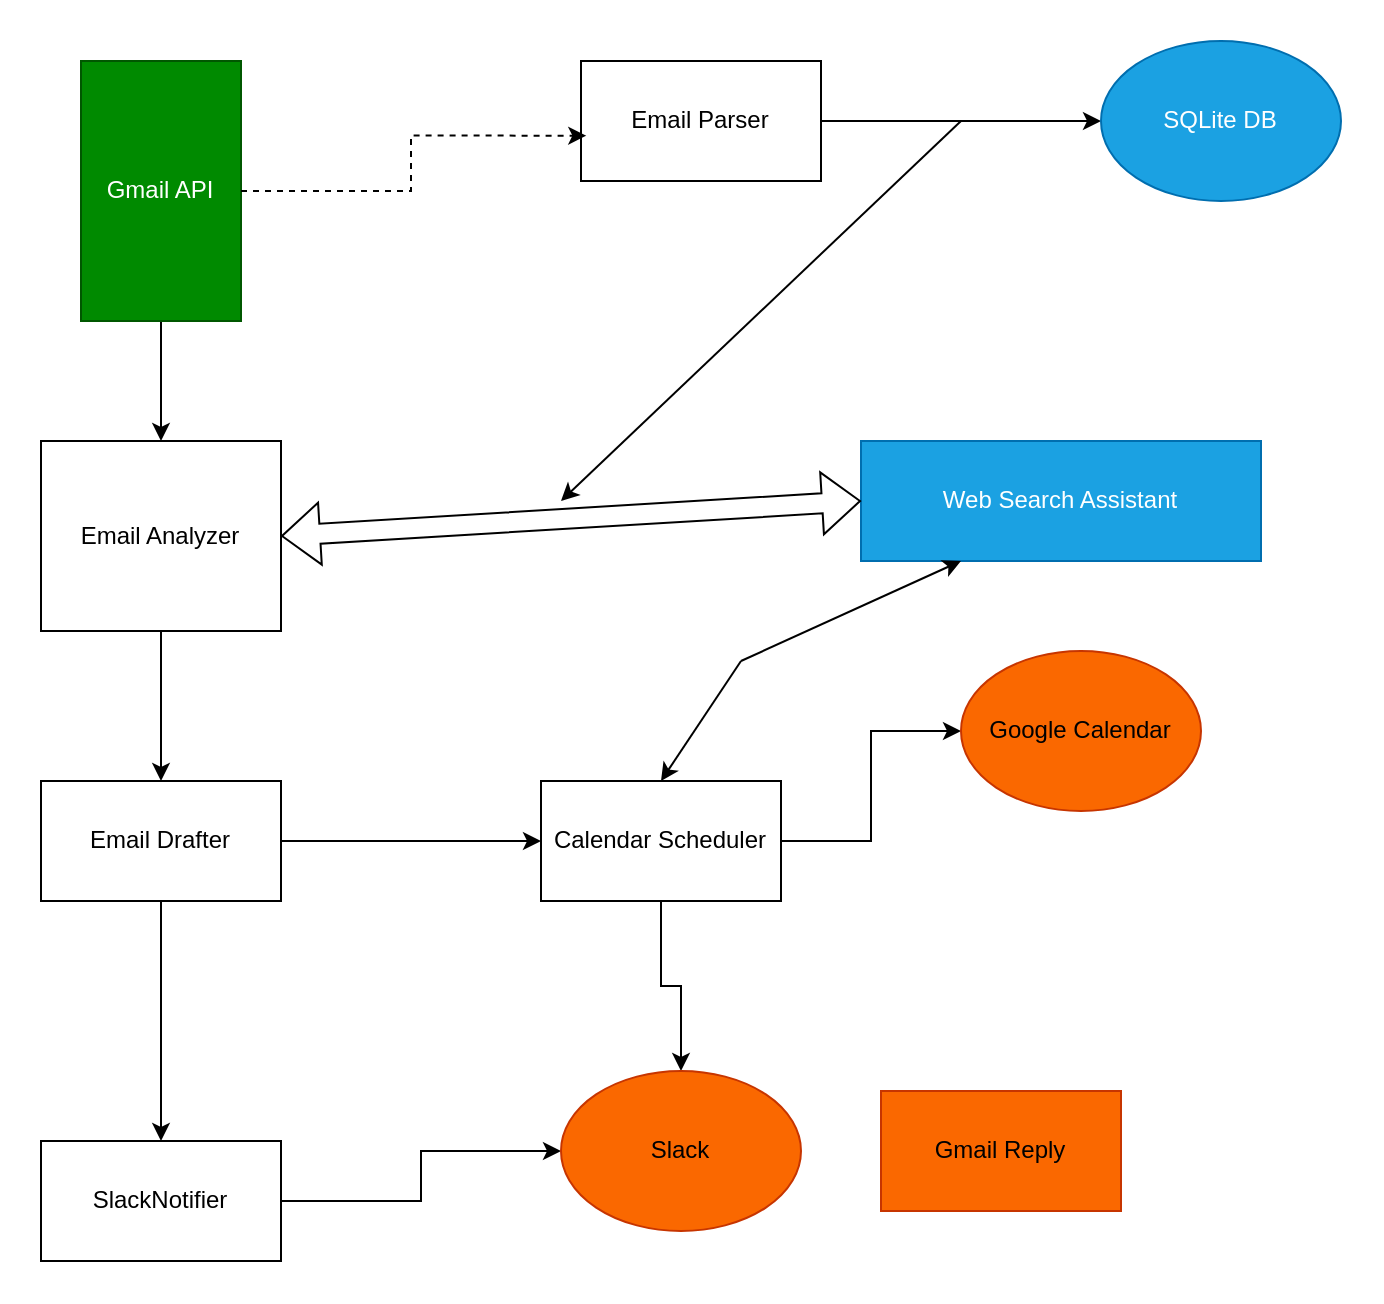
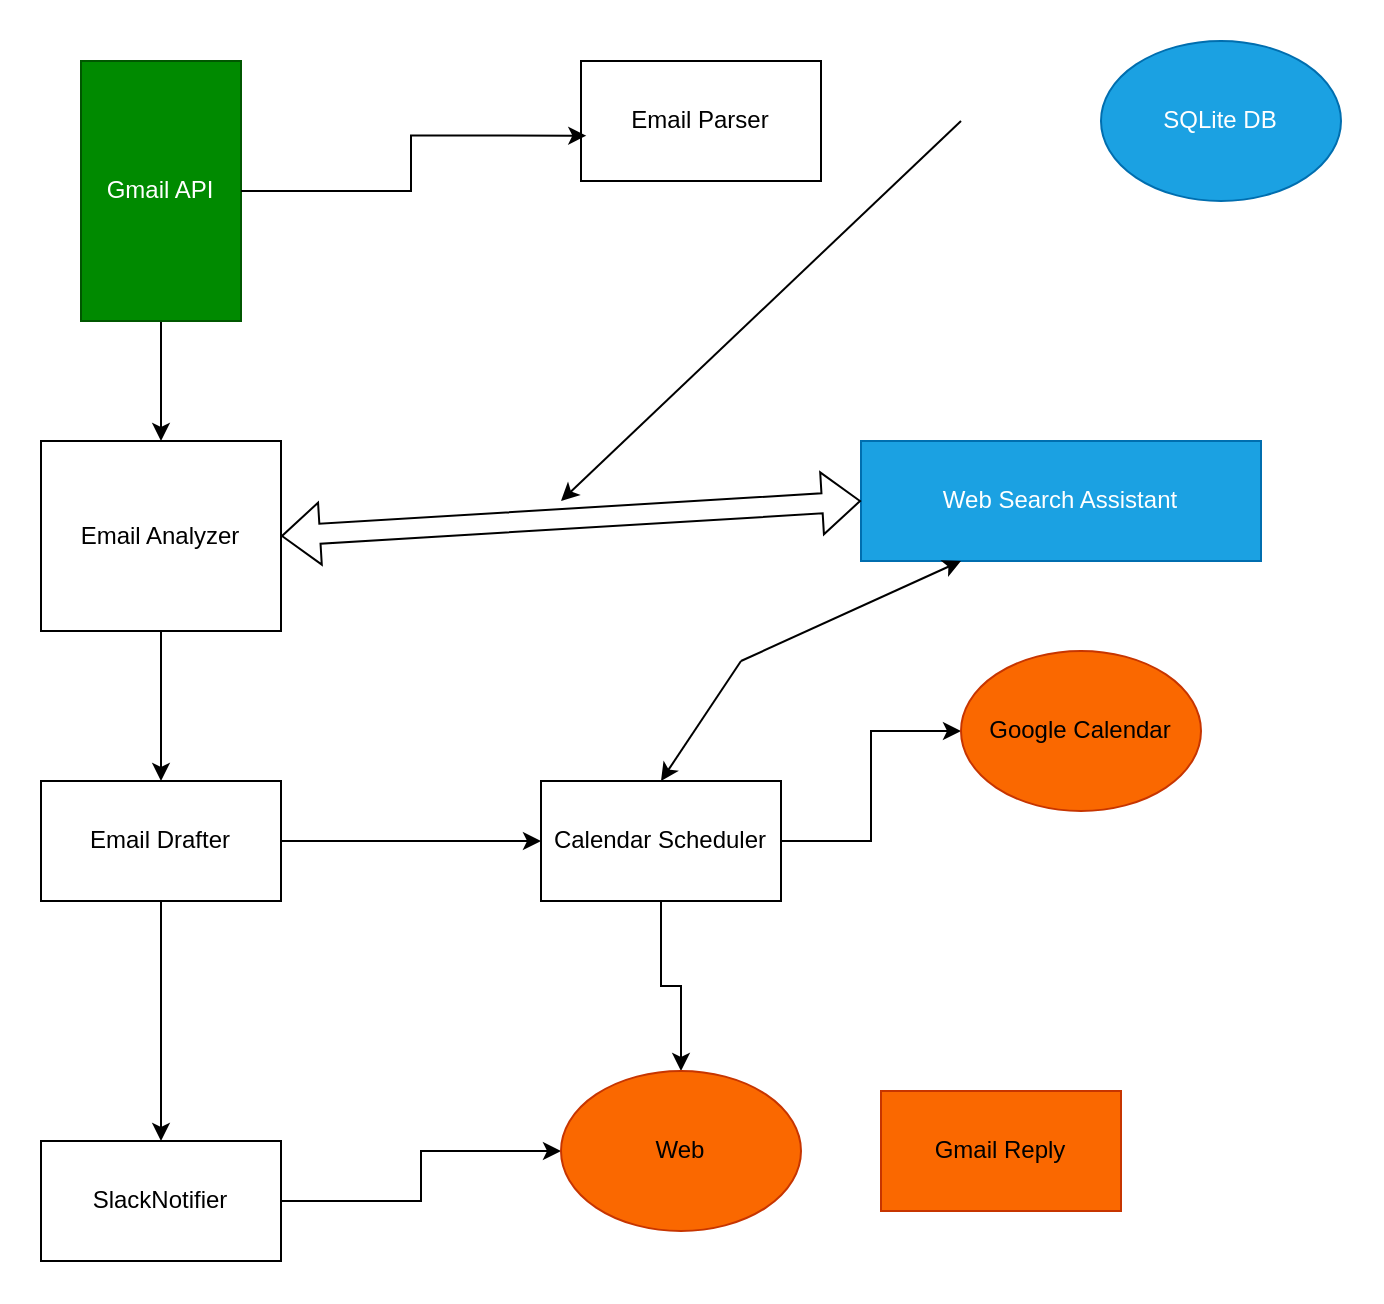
- <mxCell id="4" style="edgeStyle=orthogonalEdgeStyle;rounded=0;orthogonalLoop=1;jettySize=auto;html=1;exitX=1;exitY=0.5;exitDx=0;exitDy=0;entryX=0;entryY=0.5;entryDx=0;entryDy=0;" edge="1" parent="1" source="5" target="6"><mxGeometry relative="1" as="geometry"><Array as="points"><mxPoint x="480" y="60" /><mxPoint x="480" y="60" /></Array></mxGeometry></mxCell>
- <mxCell id="21" style="edgeStyle=orthogonalEdgeStyle;rounded=0;orthogonalLoop=1;jettySize=auto;html=1;exitX=1;exitY=0.5;exitDx=0;exitDy=0;entryX=0.022;entryY=0.622;entryDx=0;entryDy=0;entryPerimeter=0;dashed=1;" edge="1" parent="1" source="3" target="5"><mxGeometry relative="1" as="geometry" /></mxCell>
+ <mxCell id="21" style="edgeStyle=orthogonalEdgeStyle;rounded=0;orthogonalLoop=1;jettySize=auto;html=1;exitX=1;exitY=0.5;exitDx=0;exitDy=0;entryX=0.022;entryY=0.622;entryDx=0;entryDy=0;entryPerimeter=0;" edge="1" parent="1" source="3" target="5"><mxGeometry relative="1" as="geometry" /></mxCell>
- <mxCell id="19" value="Slack" style="ellipse;whiteSpace=wrap;html=1;fillColor=#fa6800;fontColor=#000000;strokeColor=#C73500;" vertex="1" parent="1"><mxGeometry x="280" y="535" width="120" height="80" as="geometry" /></mxCell>
+ <mxCell id="19" value="Web" style="ellipse;whiteSpace=wrap;html=1;fillColor=#fa6800;fontColor=#000000;strokeColor=#C73500;" vertex="1" parent="1"><mxGeometry x="280" y="535" width="120" height="80" as="geometry" /></mxCell>
